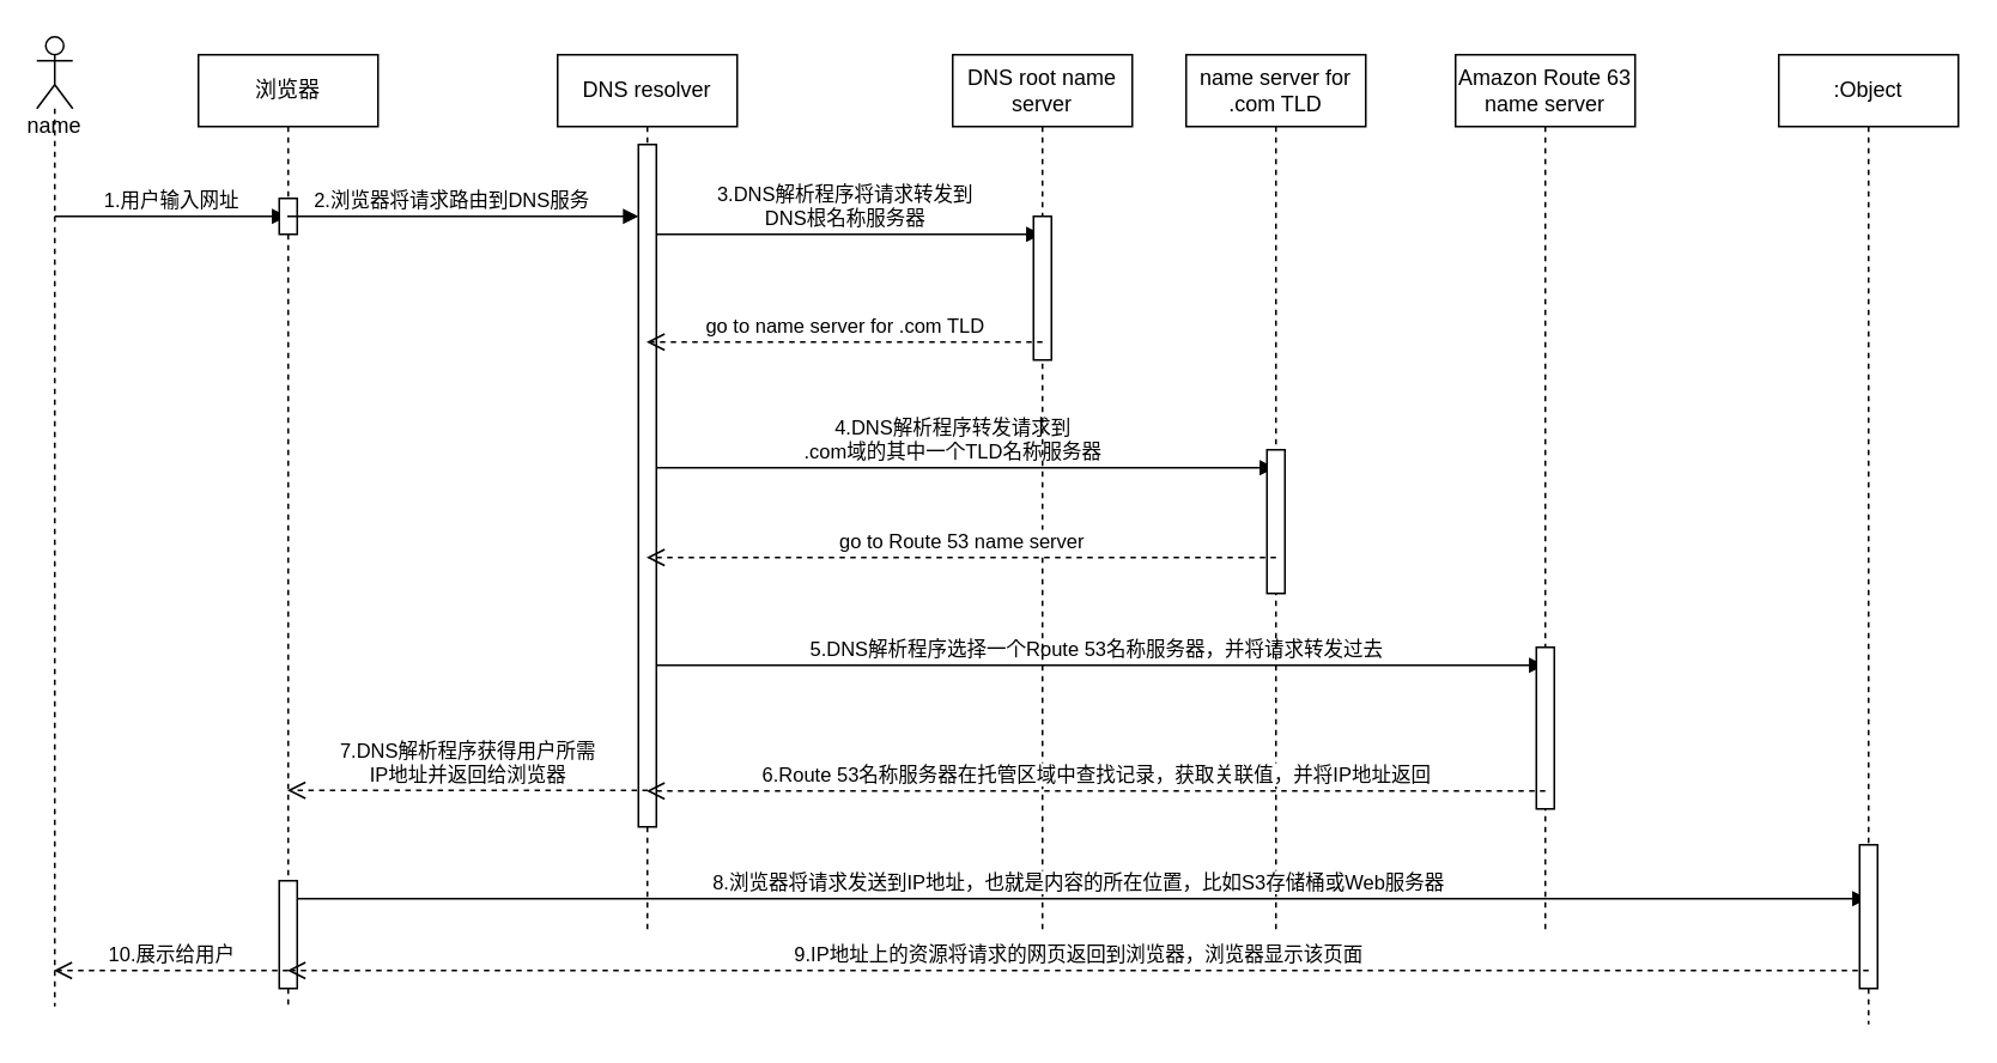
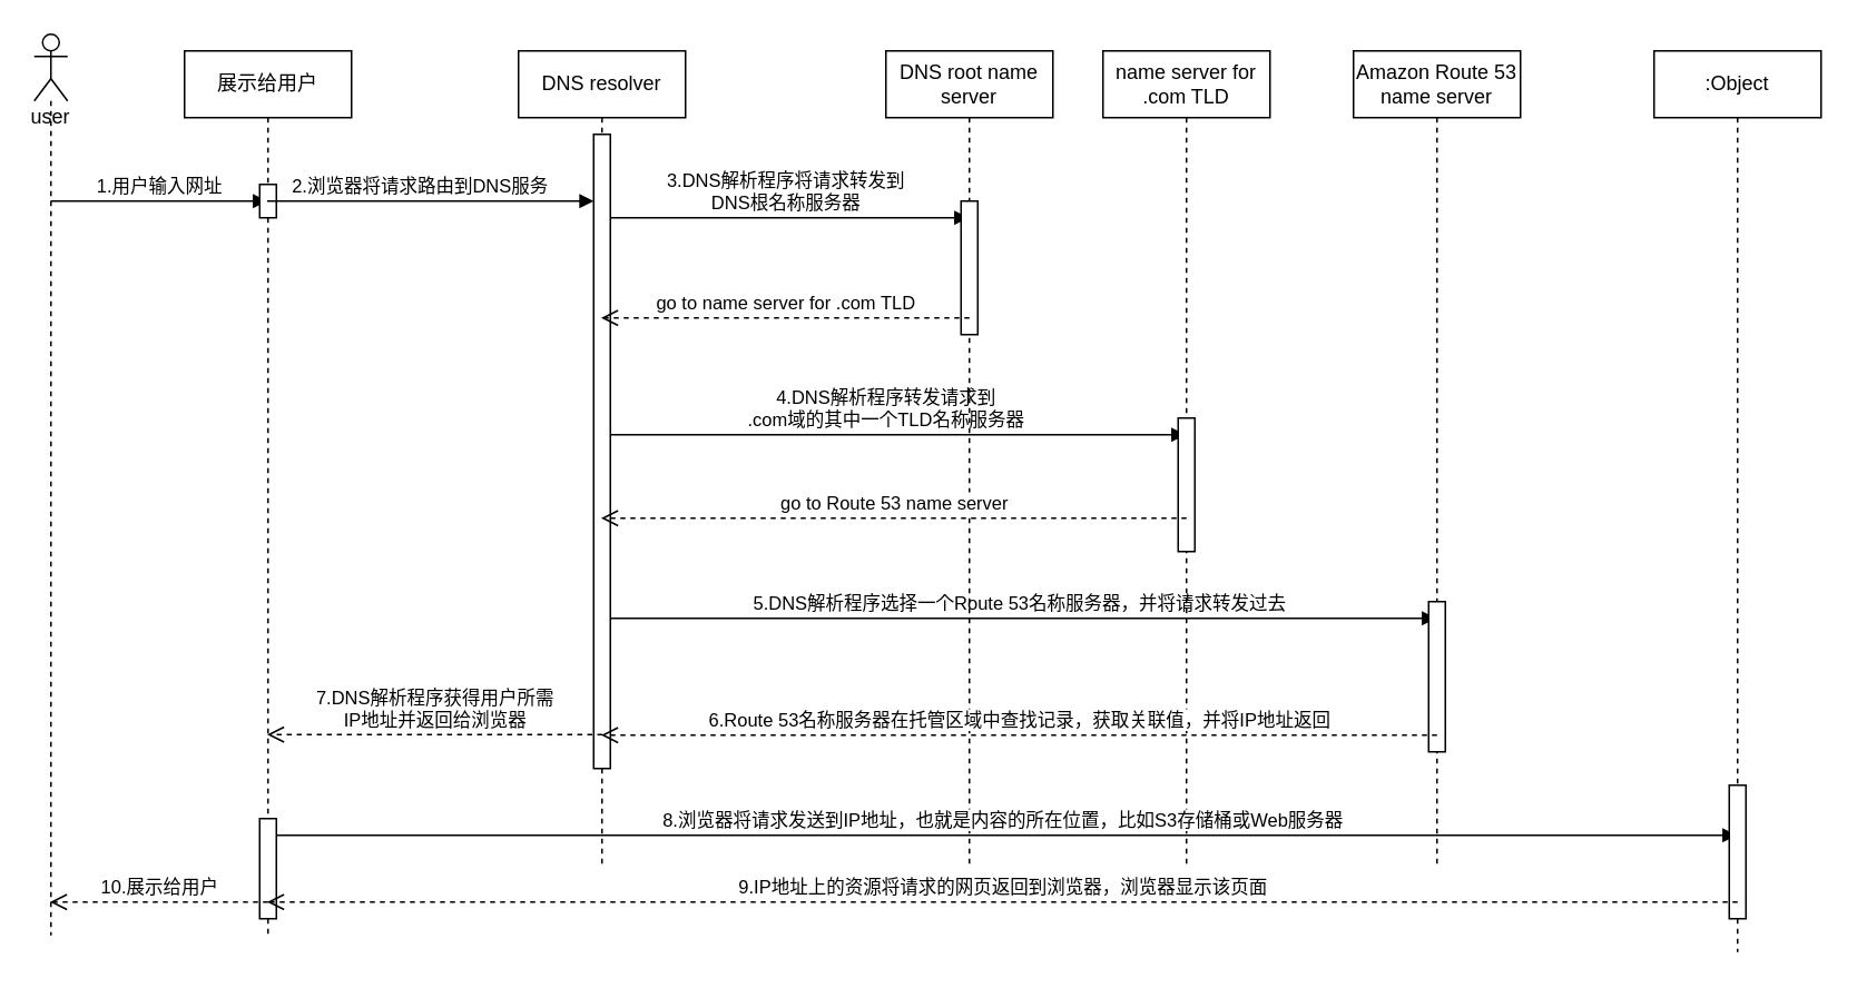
- <mxCell id="17" value="浏览器" style="shape=umlLifeline;perimeter=lifelinePerimeter;whiteSpace=wrap;html=1;container=1;collapsible=0;recursiveResize=0;outlineConnect=0;" vertex="1" parent="1"><mxGeometry x="110" y="30" width="100" height="530" as="geometry" /></mxCell>
+ <mxCell id="17" value="展示给用户" style="shape=umlLifeline;perimeter=lifelinePerimeter;whiteSpace=wrap;html=1;container=1;collapsible=0;recursiveResize=0;outlineConnect=0;" vertex="1" parent="1"><mxGeometry x="110" y="30" width="100" height="530" as="geometry" /></mxCell>
- <mxCell id="15" value="Amazon Route 63 name server" style="shape=umlLifeline;perimeter=lifelinePerimeter;whiteSpace=wrap;html=1;container=1;collapsible=0;recursiveResize=0;outlineConnect=0;" vertex="1" parent="1"><mxGeometry x="810" y="30" width="100" height="490" as="geometry" /></mxCell>
+ <mxCell id="15" value="Amazon Route 53 name server" style="shape=umlLifeline;perimeter=lifelinePerimeter;whiteSpace=wrap;html=1;container=1;collapsible=0;recursiveResize=0;outlineConnect=0;" vertex="1" parent="1"><mxGeometry x="810" y="30" width="100" height="490" as="geometry" /></mxCell>
- <mxCell id="2" value="name" style="shape=umlLifeline;participant=umlActor;perimeter=lifelinePerimeter;whiteSpace=wrap;html=1;container=1;collapsible=0;recursiveResize=0;verticalAlign=top;spacingTop=36;outlineConnect=0;" vertex="1" parent="1"><mxGeometry x="20" y="20" width="20" height="540" as="geometry" /></mxCell>
+ <mxCell id="2" value="user" style="shape=umlLifeline;participant=umlActor;perimeter=lifelinePerimeter;whiteSpace=wrap;html=1;container=1;collapsible=0;recursiveResize=0;verticalAlign=top;spacingTop=36;outlineConnect=0;" vertex="1" parent="1"><mxGeometry x="20" y="20" width="20" height="540" as="geometry" /></mxCell>
